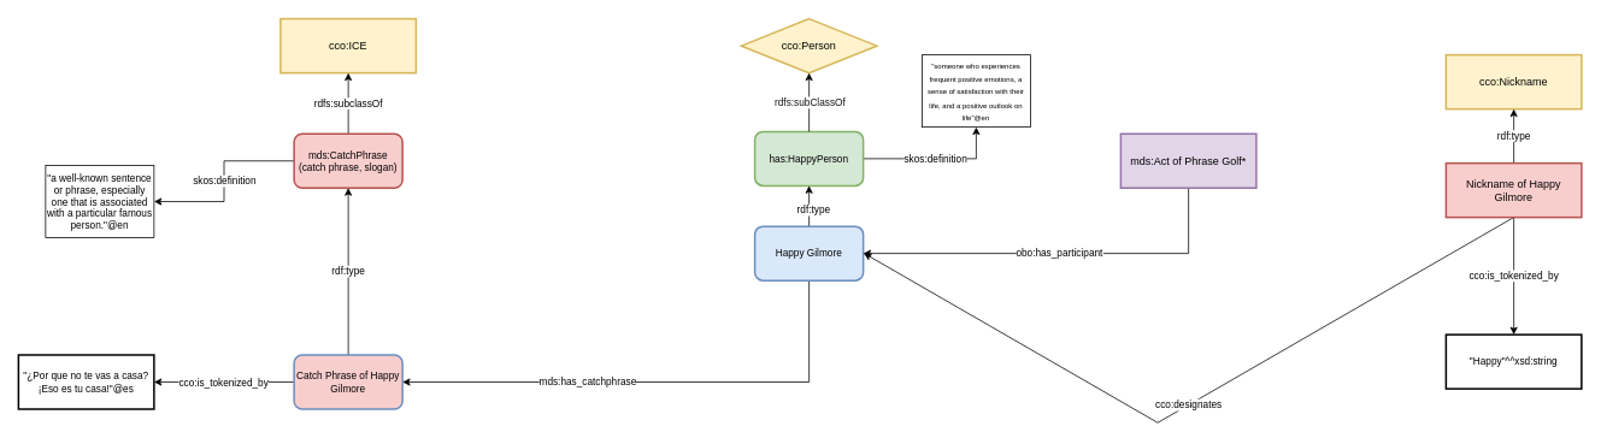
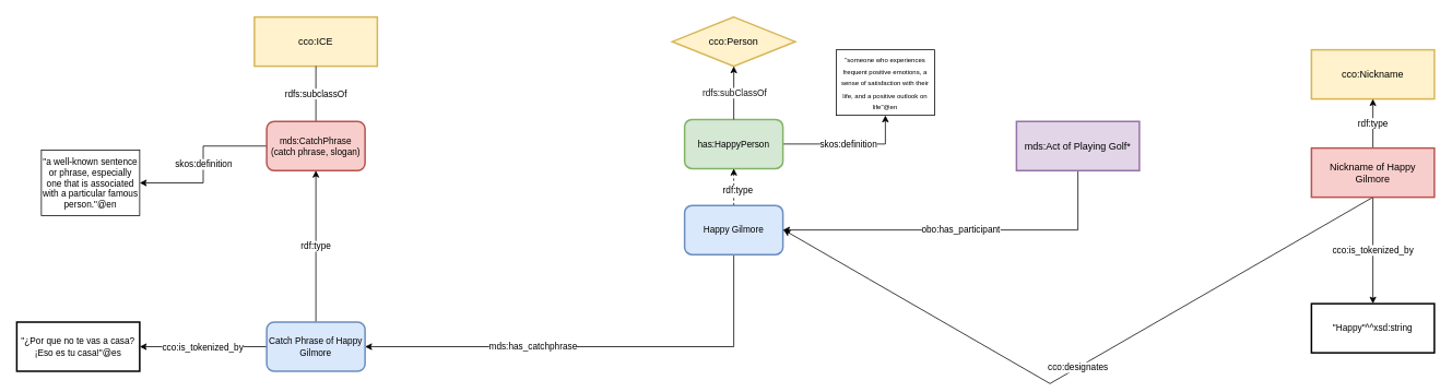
- <mxCell id="20" value="rdfs:subclassOf" style="edgeStyle=orthogonalEdgeStyle;rounded=0;orthogonalLoop=1;jettySize=auto;html=1;" parent="1" source="22" target="19" edge="1"><mxGeometry relative="1" as="geometry" /></mxCell>
+ <mxCell id="20" value="rdfs:subclassOf" style="edgeStyle=orthogonalEdgeStyle;rounded=0;orthogonalLoop=1;jettySize=auto;html=1;endArrow=none;" parent="1" source="22" target="19" edge="1"><mxGeometry relative="1" as="geometry" /></mxCell>
- <mxCell id="29" value="&lt;span style=&quot;font-size: 12px;&quot;&gt;mds:Act of Phrase Golf*&lt;/span&gt;" style="rounded=1;whiteSpace=wrap;html=1;align=center;verticalAlign=middle;fontFamily=Helvetica;fontSize=11;labelBackgroundColor=none;resizable=1;fillColor=#e1d5e7;strokeColor=#9673a6;strokeWidth=2;arcSize=0;movable=1;rotatable=1;deletable=1;editable=1;locked=0;connectable=1;enumerate=0;" vertex="1" parent="1"><mxGeometry x="1240" y="147.5" width="150" height="60" as="geometry" /></mxCell>
+ <mxCell id="29" value="&lt;span style=&quot;font-size: 12px;&quot;&gt;mds:Act of Playing Golf*&lt;/span&gt;" style="rounded=1;whiteSpace=wrap;html=1;align=center;verticalAlign=middle;fontFamily=Helvetica;fontSize=11;labelBackgroundColor=none;resizable=1;fillColor=#e1d5e7;strokeColor=#9673a6;strokeWidth=2;arcSize=0;movable=1;rotatable=1;deletable=1;editable=1;locked=0;connectable=1;enumerate=0;" vertex="1" parent="1"><mxGeometry x="1240" y="147.5" width="150" height="60" as="geometry" /></mxCell>
- <mxCell id="7" value="" style="edgeStyle=orthogonalEdgeStyle;rounded=0;orthogonalLoop=1;jettySize=auto;html=1;" parent="1" source="11" target="3" edge="1"><mxGeometry relative="1" as="geometry" /></mxCell>
+ <mxCell id="7" value="" style="edgeStyle=orthogonalEdgeStyle;rounded=0;orthogonalLoop=1;jettySize=auto;html=1;dashed=1;" parent="1" source="11" target="3" edge="1"><mxGeometry relative="1" as="geometry" /></mxCell>
- <mxCell id="26" value="&lt;span&gt;Catch Phrase of Happy Gilmore&lt;/span&gt;" style="rounded=1;whiteSpace=wrap;html=1;align=center;verticalAlign=middle;fontFamily=Helvetica;fontSize=11;labelBackgroundColor=none;resizable=0;fillColor=#f8cecc;strokeColor=#6c8ebf;strokeWidth=2;enumerate=0;" parent="1" vertex="1"><mxGeometry x="325" y="392.5" width="120" height="60" as="geometry" /></mxCell>
+ <mxCell id="26" value="&lt;span&gt;Catch Phrase of Happy Gilmore&lt;/span&gt;" style="rounded=1;whiteSpace=wrap;html=1;align=center;verticalAlign=middle;fontFamily=Helvetica;fontSize=11;labelBackgroundColor=none;resizable=0;fillColor=#dae8fc;strokeColor=#6c8ebf;strokeWidth=2;enumerate=0;" parent="1" vertex="1"><mxGeometry x="325" y="392.5" width="120" height="60" as="geometry" /></mxCell>
